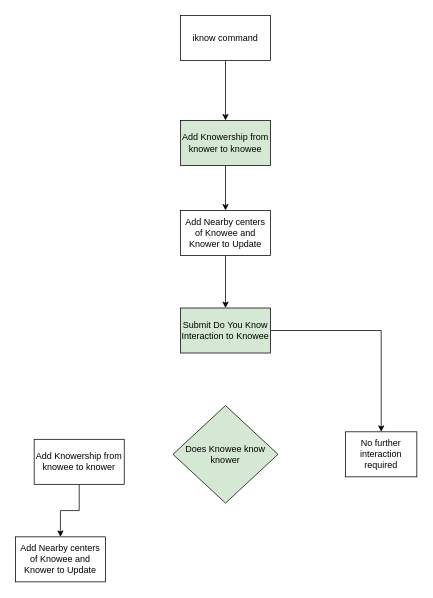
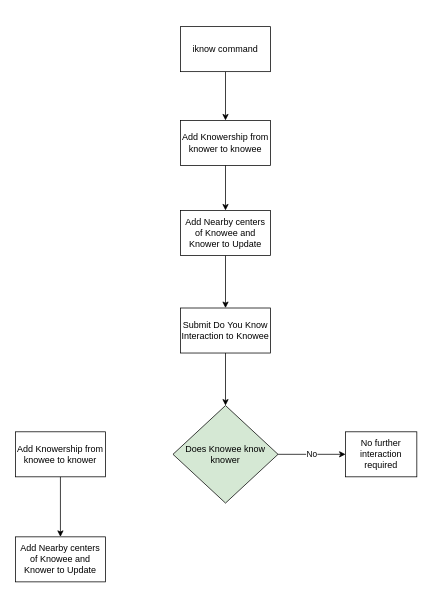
- <mxCell id="3" value="iknow command" style="rounded=0;whiteSpace=wrap;html=1;" vertex="1" parent="1"><mxGeometry x="240" y="20" width="120" height="60" as="geometry" /></mxCell>
+ <mxCell id="3" value="iknow command" style="rounded=0;whiteSpace=wrap;html=1;" vertex="1" parent="1"><mxGeometry x="240" y="35" width="120" height="60" as="geometry" /></mxCell>
- <mxCell id="5" value="Add Knowership from knower to knowee" style="whiteSpace=wrap;html=1;rounded=0;fillColor=#d5e8d4;" vertex="1" parent="1"><mxGeometry x="240" y="160" width="120" height="60" as="geometry" /></mxCell>
+ <mxCell id="5" value="Add Knowership from knower to knowee" style="whiteSpace=wrap;html=1;rounded=0;" vertex="1" parent="1"><mxGeometry x="240" y="160" width="120" height="60" as="geometry" /></mxCell>
- <mxCell id="7" value="Submit Do You Know Interaction to Knowee" style="whiteSpace=wrap;html=1;rounded=0;fillColor=#d5e8d4;" vertex="1" parent="1"><mxGeometry x="240" y="410" width="120" height="60" as="geometry" /></mxCell>
+ <mxCell id="7" value="Submit Do You Know Interaction to Knowee" style="whiteSpace=wrap;html=1;rounded=0;" vertex="1" parent="1"><mxGeometry x="240" y="410" width="120" height="60" as="geometry" /></mxCell>
- <mxCell id="6" value="" style="edgeStyle=orthogonalEdgeStyle;rounded=0;orthogonalLoop=1;jettySize=auto;html=1;" edge="1" parent="1" source="7" target="10"><mxGeometry relative="1" as="geometry" /></mxCell>
+ <mxCell id="6" value="" style="edgeStyle=orthogonalEdgeStyle;rounded=0;orthogonalLoop=1;jettySize=auto;html=1;" edge="1" parent="1" source="7" target="9"><mxGeometry relative="1" as="geometry" /></mxCell>
+ <mxCell id="8" value="No" style="edgeStyle=orthogonalEdgeStyle;rounded=0;orthogonalLoop=1;jettySize=auto;html=1;" edge="1" parent="1" source="9" target="10"><mxGeometry relative="1" as="geometry" /></mxCell>
- <mxCell id="12" value="Add Knowership from knowee to knower" style="whiteSpace=wrap;html=1;rounded=0;" vertex="1" parent="1"><mxGeometry x="45" y="585" width="120" height="60" as="geometry" /></mxCell>
+ <mxCell id="12" value="Add Knowership from knowee to knower" style="whiteSpace=wrap;html=1;rounded=0;" vertex="1" parent="1"><mxGeometry x="20" y="575" width="120" height="60" as="geometry" /></mxCell>
